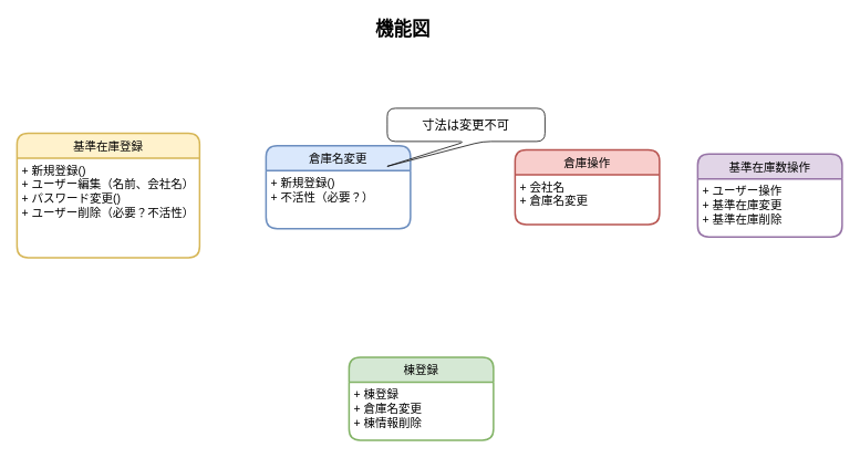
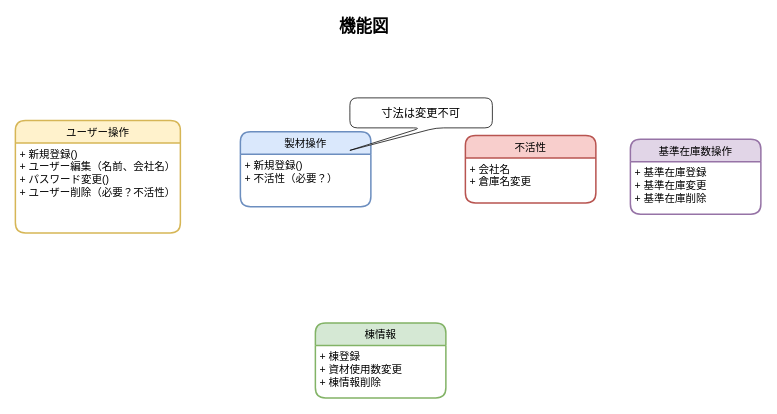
- <mxCell id="2" value="基準在庫登録" style="swimlane;childLayout=stackLayout;horizontal=1;startSize=30;horizontalStack=0;rounded=1;fontSize=14;fontStyle=0;strokeWidth=2;resizeParent=0;resizeLast=1;shadow=0;dashed=0;align=center;swimlaneLine=1;fillColor=#fff2cc;strokeColor=#d6b656;" parent="1" vertex="1"><mxGeometry x="20" y="160" width="220" height="150" as="geometry"><mxRectangle x="50" y="130" width="90" height="30" as="alternateBounds" /></mxGeometry></mxCell>
+ <mxCell id="2" value="ユーザー操作" style="swimlane;childLayout=stackLayout;horizontal=1;startSize=30;horizontalStack=0;rounded=1;fontSize=14;fontStyle=0;strokeWidth=2;resizeParent=0;resizeLast=1;shadow=0;dashed=0;align=center;swimlaneLine=1;fillColor=#fff2cc;strokeColor=#d6b656;" parent="1" vertex="1"><mxGeometry x="20" y="160" width="220" height="150" as="geometry"><mxRectangle x="50" y="130" width="90" height="30" as="alternateBounds" /></mxGeometry></mxCell>
- <mxCell id="4" value="倉庫名変更" style="swimlane;childLayout=stackLayout;horizontal=1;startSize=30;horizontalStack=0;rounded=1;fontSize=14;fontStyle=0;strokeWidth=2;resizeParent=0;resizeLast=1;shadow=0;dashed=0;align=center;fillColor=#dae8fc;strokeColor=#6c8ebf;" parent="1" vertex="1"><mxGeometry x="320" y="175" width="174" height="100" as="geometry"><mxRectangle x="50" y="130" width="90" height="30" as="alternateBounds" /></mxGeometry></mxCell>
+ <mxCell id="4" value="製材操作" style="swimlane;childLayout=stackLayout;horizontal=1;startSize=30;horizontalStack=0;rounded=1;fontSize=14;fontStyle=0;strokeWidth=2;resizeParent=0;resizeLast=1;shadow=0;dashed=0;align=center;fillColor=#dae8fc;strokeColor=#6c8ebf;" parent="1" vertex="1"><mxGeometry x="320" y="175" width="174" height="100" as="geometry"><mxRectangle x="50" y="130" width="90" height="30" as="alternateBounds" /></mxGeometry></mxCell>
- <mxCell id="11" value="倉庫操作" style="swimlane;childLayout=stackLayout;horizontal=1;startSize=30;horizontalStack=0;rounded=1;fontSize=14;fontStyle=0;strokeWidth=2;resizeParent=0;resizeLast=1;shadow=0;dashed=0;align=center;fillColor=#f8cecc;strokeColor=#b85450;" parent="1" vertex="1"><mxGeometry x="620" y="180" width="174" height="90" as="geometry"><mxRectangle x="50" y="130" width="90" height="30" as="alternateBounds" /></mxGeometry></mxCell>
+ <mxCell id="11" value="不活性" style="swimlane;childLayout=stackLayout;horizontal=1;startSize=30;horizontalStack=0;rounded=1;fontSize=14;fontStyle=0;strokeWidth=2;resizeParent=0;resizeLast=1;shadow=0;dashed=0;align=center;fillColor=#f8cecc;strokeColor=#b85450;" parent="1" vertex="1"><mxGeometry x="620" y="180" width="174" height="90" as="geometry"><mxRectangle x="50" y="130" width="90" height="30" as="alternateBounds" /></mxGeometry></mxCell>
- <mxCell id="14" value="+ ユーザー操作&#10;+ 基準在庫変更&#10;+ 基準在庫削除" style="align=left;strokeColor=none;fillColor=none;spacingLeft=4;fontSize=14;verticalAlign=top;resizable=0;rotatable=0;part=1;" parent="13" vertex="1"><mxGeometry y="30" width="174" height="70" as="geometry" /></mxCell>
+ <mxCell id="14" value="+ 基準在庫登録&#10;+ 基準在庫変更&#10;+ 基準在庫削除" style="align=left;strokeColor=none;fillColor=none;spacingLeft=4;fontSize=14;verticalAlign=top;resizable=0;rotatable=0;part=1;" parent="13" vertex="1"><mxGeometry y="30" width="174" height="70" as="geometry" /></mxCell>
- <mxCell id="7" value="棟登録" style="swimlane;childLayout=stackLayout;horizontal=1;startSize=30;horizontalStack=0;rounded=1;fontSize=14;fontStyle=0;strokeWidth=2;resizeParent=0;resizeLast=1;shadow=0;dashed=0;align=center;fillColor=#d5e8d4;strokeColor=#82b366;" parent="1" vertex="1"><mxGeometry x="420" y="430" width="174" height="100" as="geometry"><mxRectangle x="50" y="130" width="90" height="30" as="alternateBounds" /></mxGeometry></mxCell>
+ <mxCell id="7" value="棟情報" style="swimlane;childLayout=stackLayout;horizontal=1;startSize=30;horizontalStack=0;rounded=1;fontSize=14;fontStyle=0;strokeWidth=2;resizeParent=0;resizeLast=1;shadow=0;dashed=0;align=center;fillColor=#d5e8d4;strokeColor=#82b366;" parent="1" vertex="1"><mxGeometry x="420" y="430" width="174" height="100" as="geometry"><mxRectangle x="50" y="130" width="90" height="30" as="alternateBounds" /></mxGeometry></mxCell>
- <mxCell id="9" value="+ 棟登録&#10;+ 倉庫名変更&#10;+ 棟情報削除&#10;" style="align=left;strokeColor=none;fillColor=none;spacingLeft=4;fontSize=14;verticalAlign=top;resizable=0;rotatable=0;part=1;" parent="7" vertex="1"><mxGeometry y="30" width="174" height="70" as="geometry" /></mxCell>
+ <mxCell id="9" value="+ 棟登録&#10;+ 資材使用数変更&#10;+ 棟情報削除&#10;" style="align=left;strokeColor=none;fillColor=none;spacingLeft=4;fontSize=14;verticalAlign=top;resizable=0;rotatable=0;part=1;" parent="7" vertex="1"><mxGeometry y="30" width="174" height="70" as="geometry" /></mxCell>
